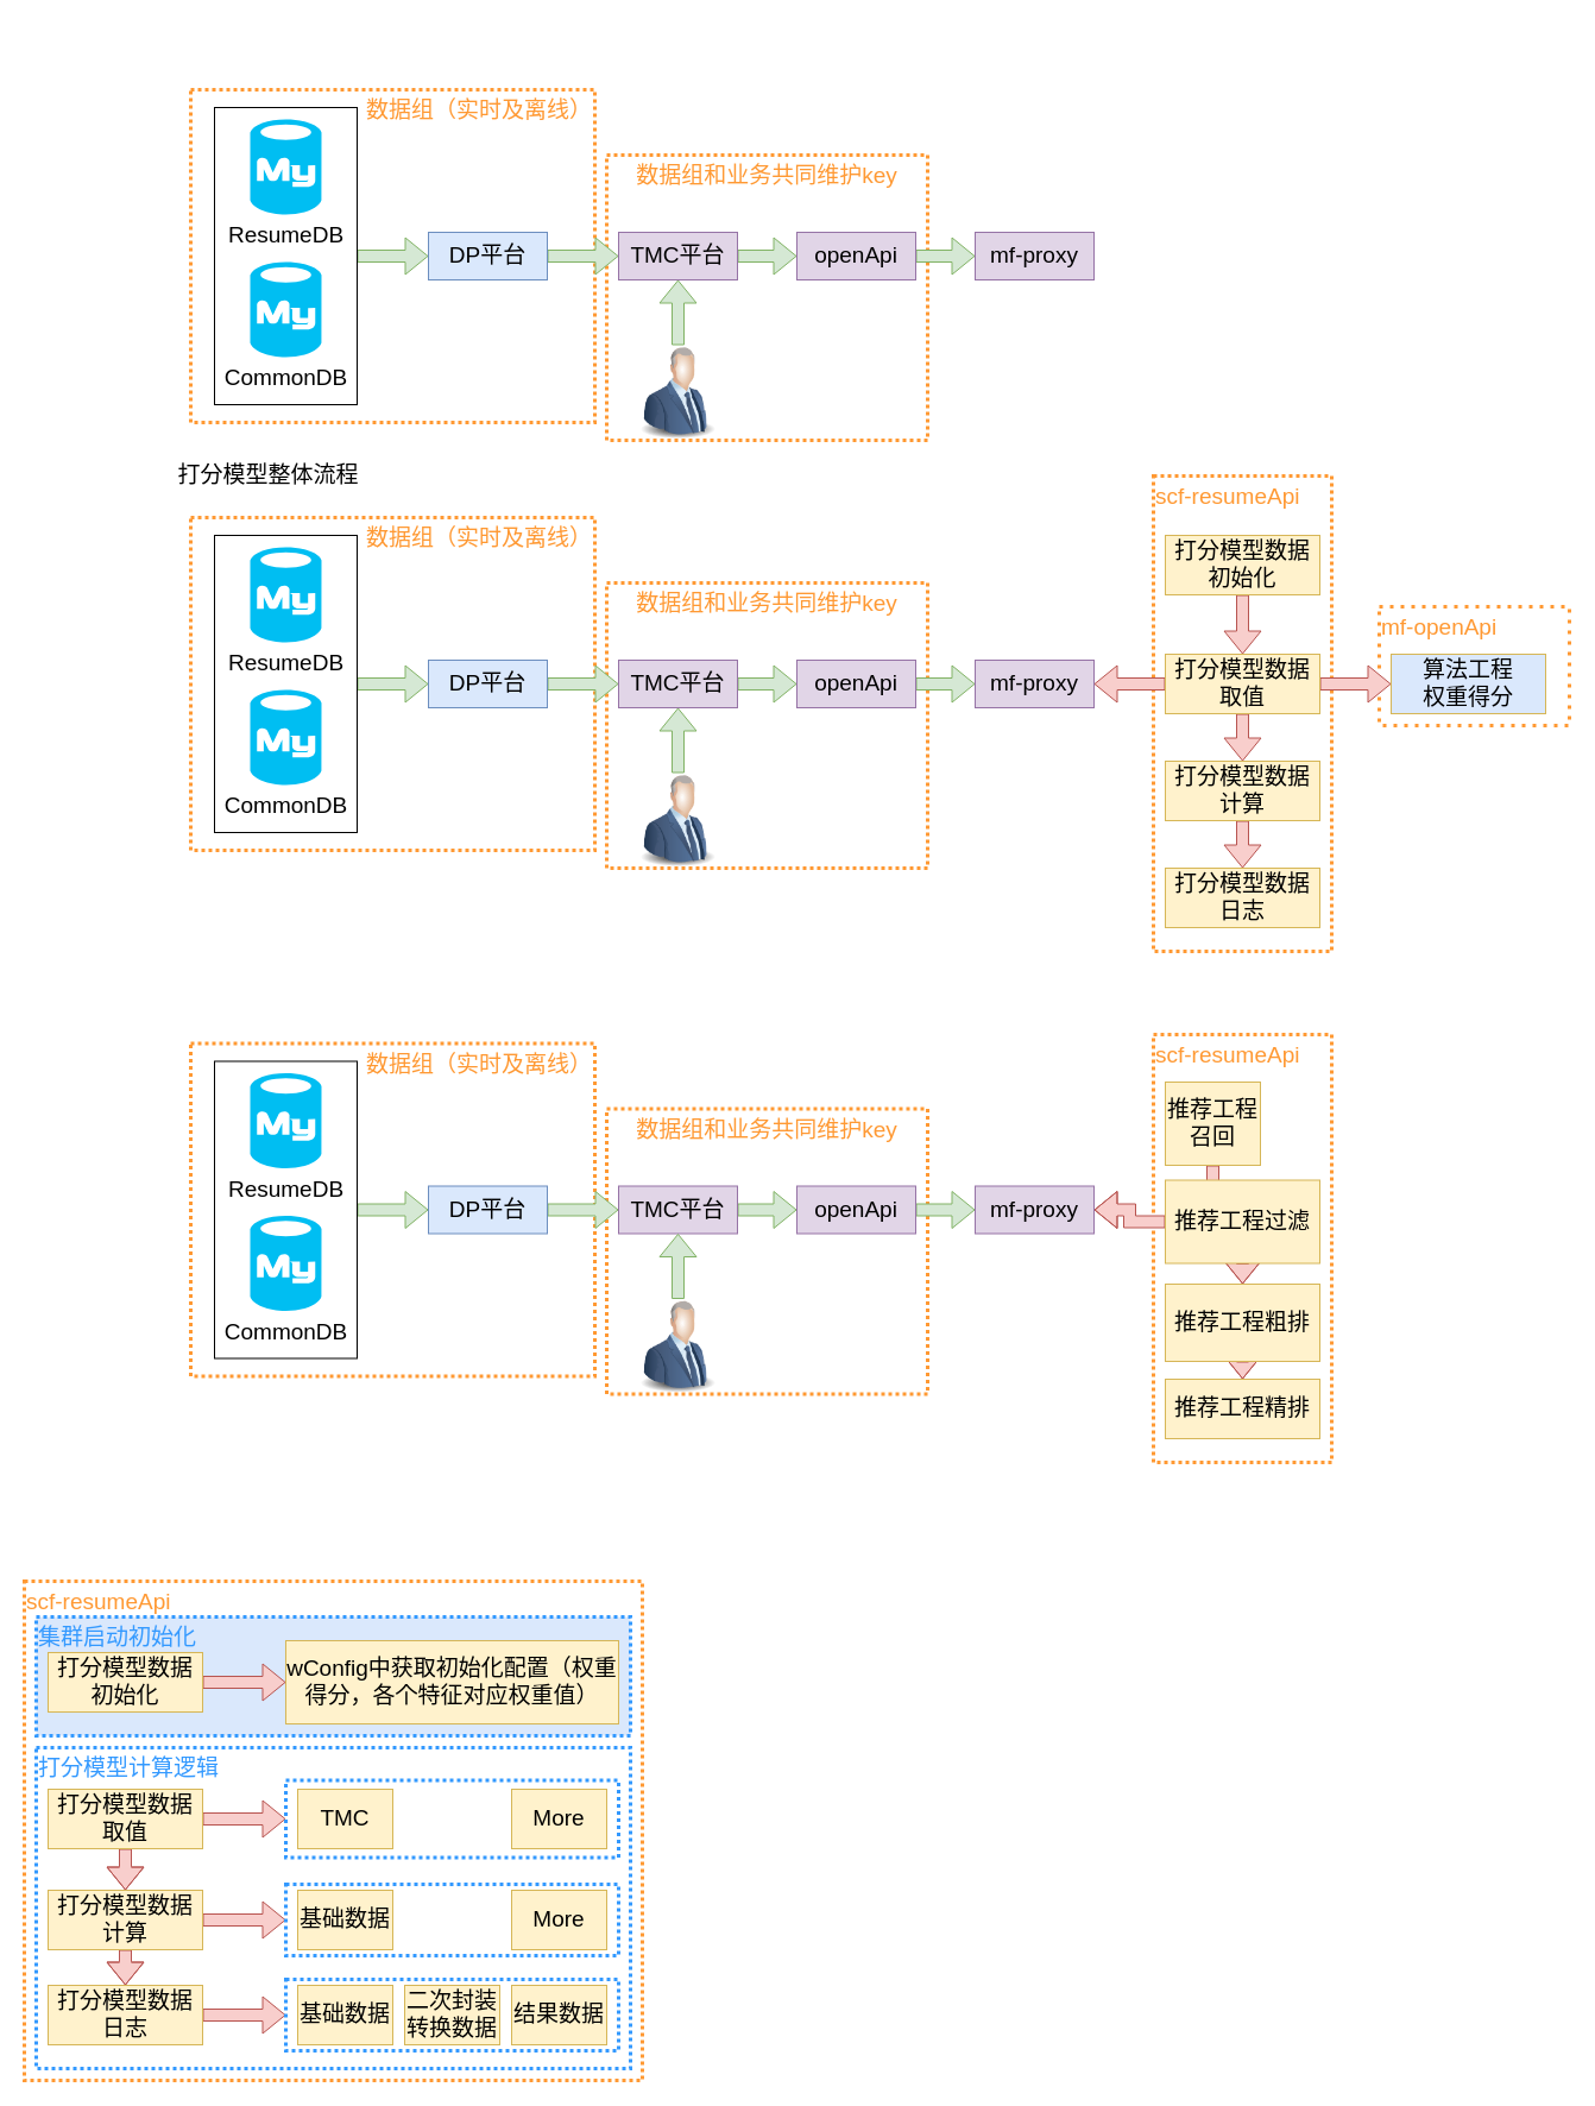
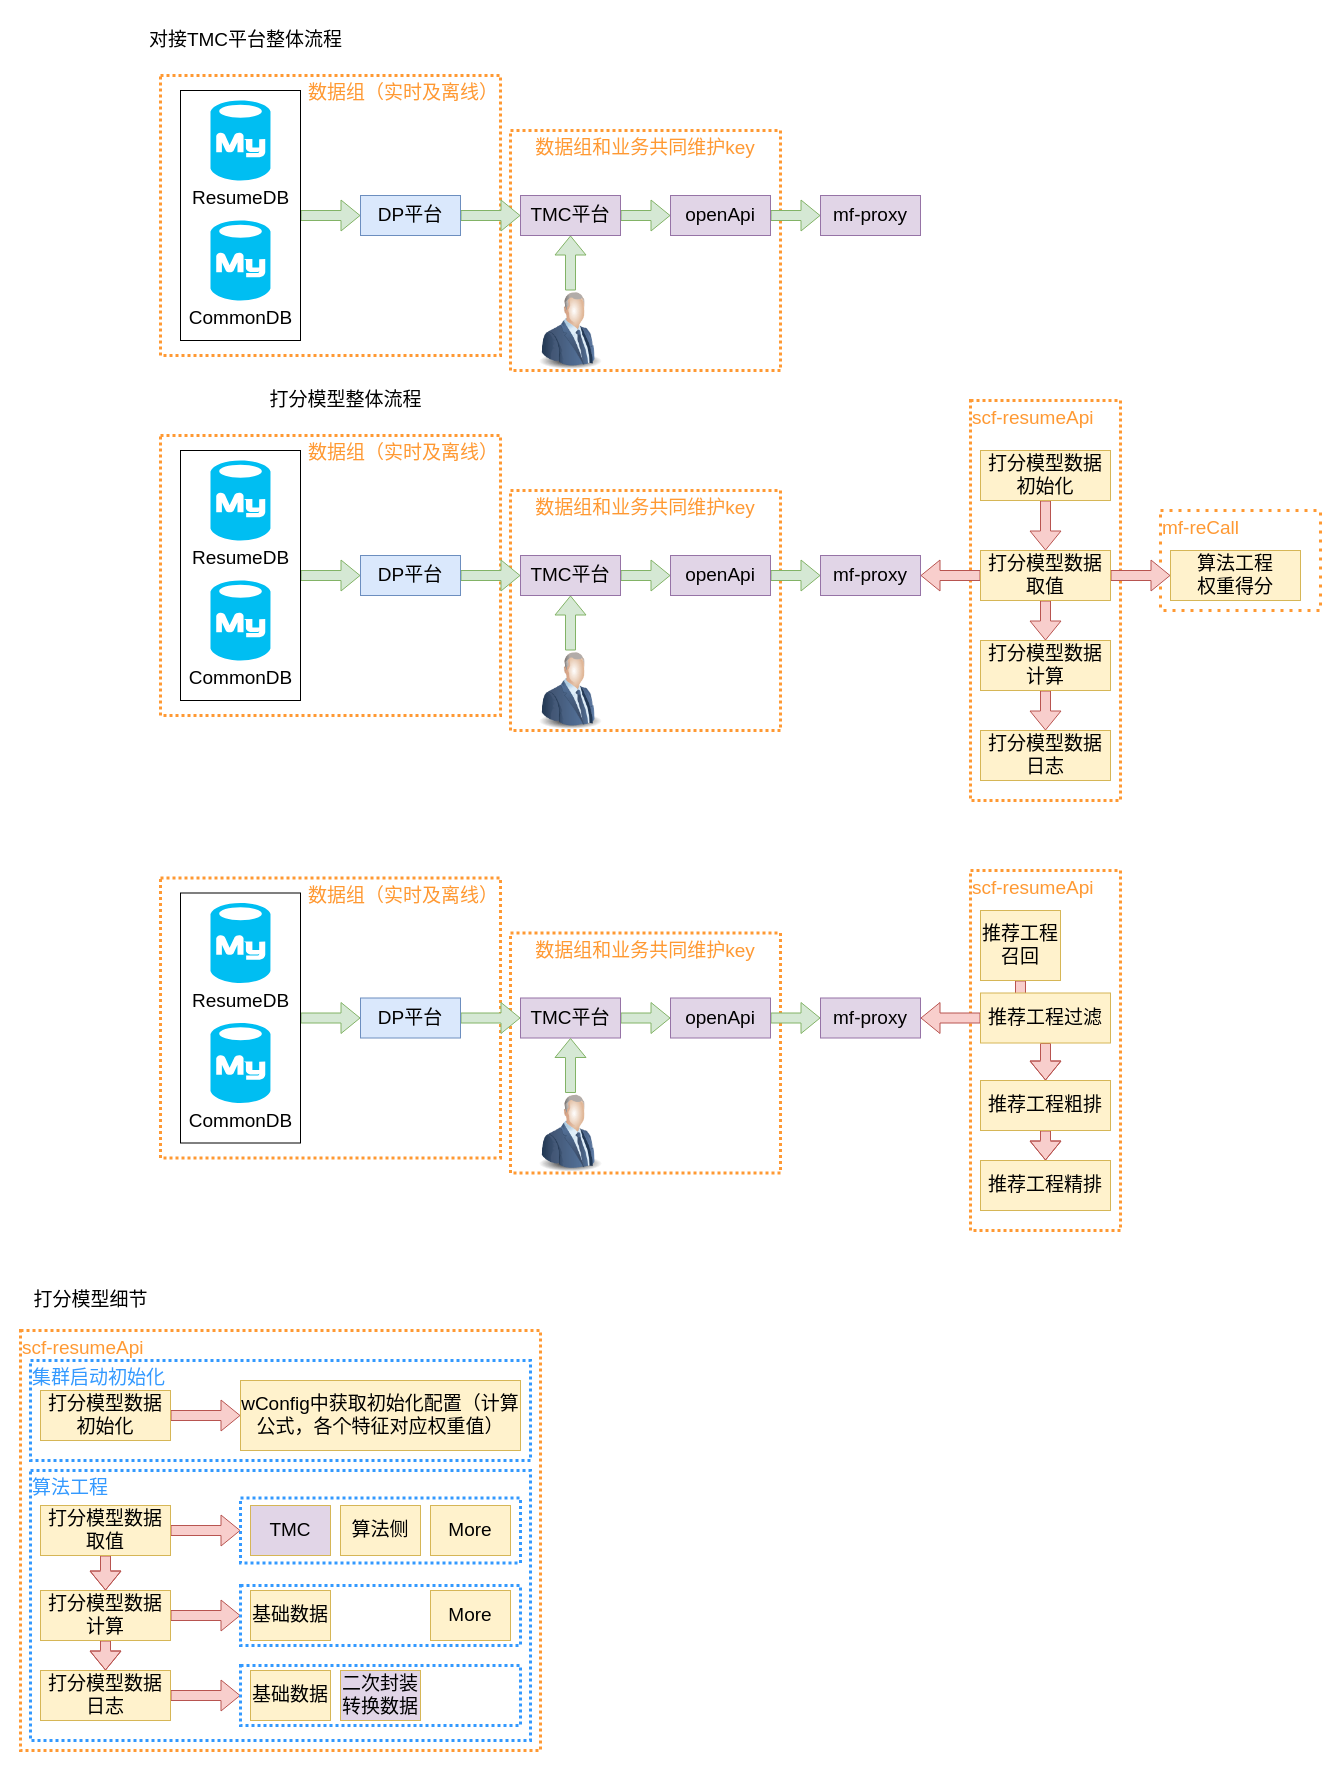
+ <mxCell id="23" value="对接TMC平台整体流程" style="text;html=1;align=center;verticalAlign=middle;resizable=0;points=[];autosize=1;strokeColor=none;fillColor=none;fontSize=19;" vertex="1" parent="1"><mxGeometry x="135" y="20" width="220" height="40" as="geometry" /></mxCell>
- <mxCell id="24" value="打分模型整体流程" style="text;html=1;align=center;verticalAlign=middle;resizable=0;points=[];autosize=1;strokeColor=none;fillColor=none;fontSize=19;" vertex="1" parent="1"><mxGeometry x="135" y="380" width="180" height="40" as="geometry" /></mxCell>
+ <mxCell id="24" value="打分模型整体流程" style="text;html=1;align=center;verticalAlign=middle;resizable=0;points=[];autosize=1;strokeColor=none;fillColor=none;fontSize=19;" vertex="1" parent="1"><mxGeometry x="255" y="380" width="180" height="40" as="geometry" /></mxCell>
- <mxCell id="9" value="mf-openApi" style="rounded=0;whiteSpace=wrap;html=1;dashed=1;dashPattern=1 2;strokeColor=#FF9933;strokeWidth=3;fontSize=19;fontColor=#FF9933;align=left;verticalAlign=top;" vertex="1" parent="1"><mxGeometry x="1160" y="510" width="160" height="100" as="geometry" /></mxCell>
+ <mxCell id="9" value="mf-reCall" style="rounded=0;whiteSpace=wrap;html=1;dashed=1;dashPattern=1 2;strokeColor=#FF9933;strokeWidth=3;fontSize=19;fontColor=#FF9933;align=left;verticalAlign=top;" vertex="1" parent="1"><mxGeometry x="1160" y="510" width="160" height="100" as="geometry" /></mxCell>
- <mxCell id="46" value="算法工程&lt;br&gt;权重得分" style="rounded=0;whiteSpace=wrap;html=1;fontSize=19;fillColor=#dae8fc;strokeColor=#d6b656;" vertex="1" parent="1"><mxGeometry x="1170" y="550" width="130" height="50" as="geometry" /></mxCell>
+ <mxCell id="46" value="算法工程&lt;br&gt;权重得分" style="rounded=0;whiteSpace=wrap;html=1;fontSize=19;fillColor=#fff2cc;strokeColor=#d6b656;" vertex="1" parent="1"><mxGeometry x="1170" y="550" width="130" height="50" as="geometry" /></mxCell>
- <mxCell id="69" value="推荐工程过滤" style="rounded=0;whiteSpace=wrap;html=1;fontSize=19;fillColor=#fff2cc;strokeColor=#d6b656;" vertex="1" parent="1"><mxGeometry x="980" y="992.5" width="130" height="70" as="geometry" /></mxCell>
+ <mxCell id="69" value="推荐工程过滤" style="rounded=0;whiteSpace=wrap;html=1;fontSize=19;fillColor=#fff2cc;strokeColor=#d6b656;" vertex="1" parent="1"><mxGeometry x="980" y="992.5" width="130" height="50" as="geometry" /></mxCell>
- <mxCell id="71" value="推荐工程粗排" style="rounded=0;whiteSpace=wrap;html=1;fontSize=19;fillColor=#fff2cc;strokeColor=#d6b656;" vertex="1" parent="1"><mxGeometry x="980" y="1080" width="130" height="65" as="geometry" /></mxCell>
+ <mxCell id="71" value="推荐工程粗排" style="rounded=0;whiteSpace=wrap;html=1;fontSize=19;fillColor=#fff2cc;strokeColor=#d6b656;" vertex="1" parent="1"><mxGeometry x="980" y="1080" width="130" height="50" as="geometry" /></mxCell>
+ <mxCell id="73" value="打分模型细节" style="text;html=1;align=center;verticalAlign=middle;resizable=0;points=[];autosize=1;strokeColor=none;fillColor=none;fontSize=19;" vertex="1" parent="1"><mxGeometry x="20" y="1280" width="140" height="40" as="geometry" /></mxCell>
- <mxCell id="4" value="集群启动初始化" style="rounded=0;whiteSpace=wrap;html=1;dashed=1;dashPattern=1 1;strokeColor=#3399FF;strokeWidth=3;fontSize=19;fontColor=#3399FF;align=left;verticalAlign=top;fillColor=#dae8fc;" vertex="1" parent="1"><mxGeometry x="30" y="1360" width="500" height="100" as="geometry" /></mxCell>
+ <mxCell id="4" value="集群启动初始化" style="rounded=0;whiteSpace=wrap;html=1;dashed=1;dashPattern=1 1;strokeColor=#3399FF;strokeWidth=3;fontSize=19;fontColor=#3399FF;align=left;verticalAlign=top;" vertex="1" parent="1"><mxGeometry x="30" y="1360" width="500" height="100" as="geometry" /></mxCell>
- <mxCell id="84" value="wConfig中获取初始化配置（权重得分，各个特征对应权重值）" style="rounded=0;whiteSpace=wrap;html=1;fontSize=19;fillColor=#fff2cc;strokeColor=#d6b656;" vertex="1" parent="1"><mxGeometry x="240" y="1380" width="280" height="70" as="geometry" /></mxCell>
+ <mxCell id="84" value="wConfig中获取初始化配置（计算公式，各个特征对应权重值）" style="rounded=0;whiteSpace=wrap;html=1;fontSize=19;fillColor=#fff2cc;strokeColor=#d6b656;" vertex="1" parent="1"><mxGeometry x="240" y="1380" width="280" height="70" as="geometry" /></mxCell>
- <mxCell id="3" value="打分模型计算逻辑" style="rounded=0;whiteSpace=wrap;html=1;dashed=1;dashPattern=1 1;strokeColor=#3399FF;strokeWidth=3;fontSize=19;fontColor=#3399FF;align=left;verticalAlign=top;" vertex="1" parent="1"><mxGeometry x="30" y="1470" width="500" height="270" as="geometry" /></mxCell>
+ <mxCell id="3" value="算法工程" style="rounded=0;whiteSpace=wrap;html=1;dashed=1;dashPattern=1 1;strokeColor=#3399FF;strokeWidth=3;fontSize=19;fontColor=#3399FF;align=left;verticalAlign=top;" vertex="1" parent="1"><mxGeometry x="30" y="1470" width="500" height="270" as="geometry" /></mxCell>
- <mxCell id="86" value="TMC" style="rounded=0;whiteSpace=wrap;html=1;fontSize=19;fillColor=#fff2cc;strokeColor=#d6b656;" vertex="1" parent="1"><mxGeometry x="250" y="1505" width="80" height="50" as="geometry" /></mxCell>
+ <mxCell id="86" value="TMC" style="rounded=0;whiteSpace=wrap;html=1;fontSize=19;fillColor=#e1d5e7;strokeColor=#d6b656;" vertex="1" parent="1"><mxGeometry x="250" y="1505" width="80" height="50" as="geometry" /></mxCell>
+ <mxCell id="87" value="算法侧" style="rounded=0;whiteSpace=wrap;html=1;fontSize=19;fillColor=#fff2cc;strokeColor=#d6b656;" vertex="1" parent="1"><mxGeometry x="340" y="1505" width="80" height="50" as="geometry" /></mxCell>
- <mxCell id="94" value="二次封装转换数据" style="rounded=0;whiteSpace=wrap;html=1;fontSize=19;fillColor=#fff2cc;strokeColor=#d6b656;" vertex="1" parent="1"><mxGeometry x="340" y="1670" width="80" height="50" as="geometry" /></mxCell>
+ <mxCell id="94" value="二次封装转换数据" style="rounded=0;whiteSpace=wrap;html=1;fontSize=19;fillColor=#e1d5e7;strokeColor=#d6b656;" vertex="1" parent="1"><mxGeometry x="340" y="1670" width="80" height="50" as="geometry" /></mxCell>
- <mxCell id="95" value="结果数据" style="rounded=0;whiteSpace=wrap;html=1;fontSize=19;fillColor=#fff2cc;strokeColor=#d6b656;" vertex="1" parent="1"><mxGeometry x="430" y="1670" width="80" height="50" as="geometry" /></mxCell>
